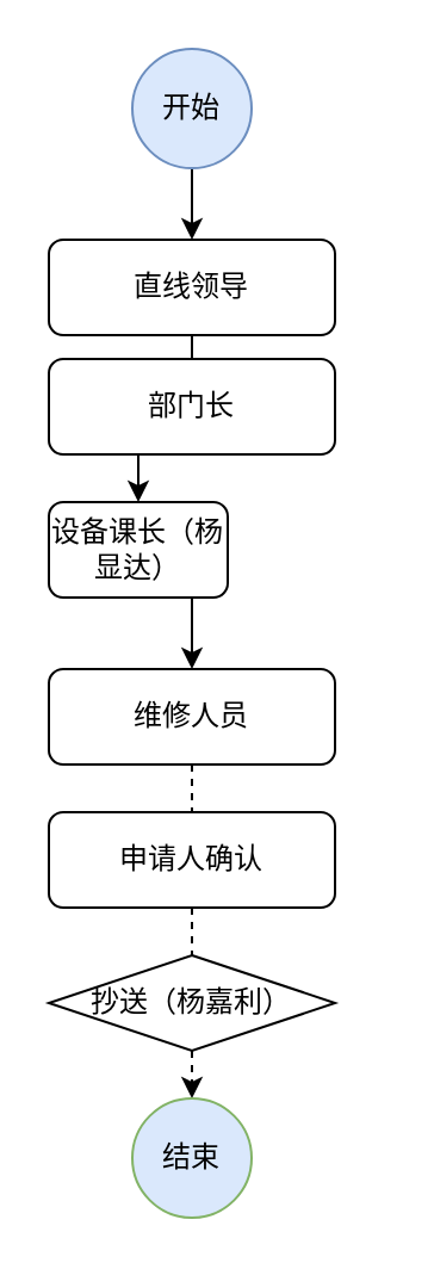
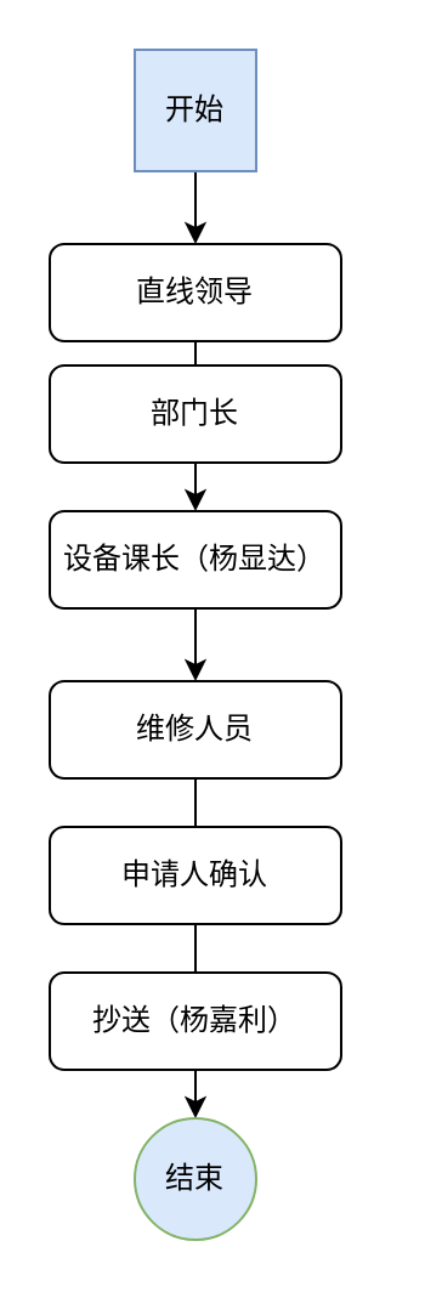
- <mxCell id="7" value="开始" style="ellipse;whiteSpace=wrap;html=1;aspect=fixed;fillColor=#dae8fc;strokeColor=#6c8ebf;" vertex="1" parent="1"><mxGeometry x="55" y="20" width="50" height="50" as="geometry" /></mxCell>
+ <mxCell id="7" value="开始" style="whiteSpace=wrap;html=1;aspect=fixed;fillColor=#dae8fc;strokeColor=#6c8ebf;rounded=0;" vertex="1" parent="1"><mxGeometry x="55" y="20" width="50" height="50" as="geometry" /></mxCell>
- <mxCell id="12" value="&lt;p class=&quot;MsoNormal&quot;&gt;设备课长（杨显达）&lt;/p&gt;" style="rounded=1;whiteSpace=wrap;html=1;fontSize=12;glass=0;strokeWidth=1;shadow=0;" vertex="1" parent="1"><mxGeometry x="20" y="210" width="75" height="40" as="geometry" /></mxCell>
+ <mxCell id="12" value="&lt;p class=&quot;MsoNormal&quot;&gt;设备课长（杨显达）&lt;/p&gt;" style="rounded=1;whiteSpace=wrap;html=1;fontSize=12;glass=0;strokeWidth=1;shadow=0;" vertex="1" parent="1"><mxGeometry x="20" y="210" width="120" height="40" as="geometry" /></mxCell>
- <mxCell id="4" style="edgeStyle=orthogonalEdgeStyle;rounded=0;orthogonalLoop=1;jettySize=auto;html=1;exitX=0.5;exitY=1;exitDx=0;exitDy=0;dashed=1;" edge="1" parent="1" source="5" target="8"><mxGeometry relative="1" as="geometry" /></mxCell>
+ <mxCell id="4" style="edgeStyle=orthogonalEdgeStyle;rounded=0;orthogonalLoop=1;jettySize=auto;html=1;exitX=0.5;exitY=1;exitDx=0;exitDy=0;" edge="1" parent="1" source="5" target="8"><mxGeometry relative="1" as="geometry" /></mxCell>
- <mxCell id="14" value="&lt;font&gt;抄送（&lt;/font&gt;&lt;font&gt;杨嘉利&lt;/font&gt;&lt;span style=&quot;background-color: initial;&quot;&gt;）&lt;/span&gt;" style="rhombus;whiteSpace=wrap;html=1;fontSize=12;glass=0;strokeWidth=1;shadow=0;" vertex="1" parent="1"><mxGeometry x="20" y="400" width="120" height="40" as="geometry" /></mxCell>
+ <mxCell id="14" value="&lt;font&gt;抄送（&lt;/font&gt;&lt;font&gt;杨嘉利&lt;/font&gt;&lt;span style=&quot;background-color: initial;&quot;&gt;）&lt;/span&gt;" style="rounded=1;whiteSpace=wrap;html=1;fontSize=12;glass=0;strokeWidth=1;shadow=0;" vertex="1" parent="1"><mxGeometry x="20" y="400" width="120" height="40" as="geometry" /></mxCell>
